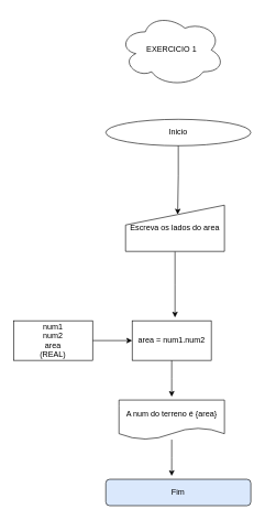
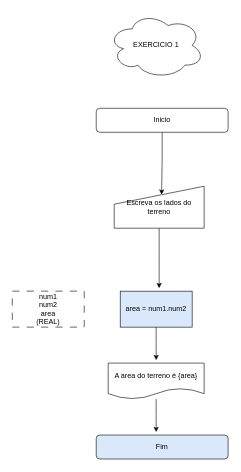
- <mxCell id="2" value="Inicio" style="ellipse;whiteSpace=wrap;html=1;" vertex="1" parent="1"><mxGeometry x="160" y="180" width="220" height="40" as="geometry" /></mxCell>
+ <mxCell id="2" value="Inicio" style="rounded=1;whiteSpace=wrap;html=1;" vertex="1" parent="1"><mxGeometry x="160" y="180" width="220" height="40" as="geometry" /></mxCell>
- <mxCell id="9" value="Escreva os lados do area" style="shape=manualInput;whiteSpace=wrap;html=1;" vertex="1" parent="1"><mxGeometry x="190" y="310" width="150" height="70" as="geometry" /></mxCell>
+ <mxCell id="9" value="Escreva os lados do terreno" style="shape=manualInput;whiteSpace=wrap;html=1;" vertex="1" parent="1"><mxGeometry x="190" y="310" width="150" height="70" as="geometry" /></mxCell>
- <mxCell id="11" value="num1 &lt;br&gt;num2&lt;div&gt;area&lt;br&gt;(REAL)&lt;br&gt;&lt;/div&gt;" style="rounded=0;whiteSpace=wrap;html=1;dashed=0;dashPattern=12 12;" vertex="1" parent="1"><mxGeometry x="20" y="485" width="120" height="60" as="geometry" /></mxCell>
+ <mxCell id="11" value="num1 &lt;br&gt;num2&lt;div&gt;area&lt;br&gt;(REAL)&lt;br&gt;&lt;/div&gt;" style="rounded=0;whiteSpace=wrap;html=1;dashed=1;dashPattern=12 12;" vertex="1" parent="1"><mxGeometry x="20" y="485" width="120" height="60" as="geometry" /></mxCell>
- <mxCell id="10" style="edgeStyle=orthogonalEdgeStyle;rounded=0;orthogonalLoop=1;jettySize=auto;html=1;entryX=0;entryY=0.5;entryDx=0;entryDy=0;" edge="1" parent="1" source="11" target="5"><mxGeometry relative="1" as="geometry" /></mxCell>
- <mxCell id="5" value="area = num1.num2" style="rounded=0;whiteSpace=wrap;html=1;" vertex="1" parent="1"><mxGeometry x="200" y="485" width="120" height="60" as="geometry" /></mxCell>
+ <mxCell id="5" value="area = num1.num2" style="rounded=0;whiteSpace=wrap;html=1;fillColor=#dae8fc;" vertex="1" parent="1"><mxGeometry x="200" y="485" width="120" height="60" as="geometry" /></mxCell>
- <mxCell id="7" value="A num do terreno é {area}" style="shape=document;whiteSpace=wrap;html=1;boundedLbl=1;" vertex="1" parent="1"><mxGeometry x="180" y="605" width="160" height="60" as="geometry" /></mxCell>
+ <mxCell id="7" value="A area do terreno é {area}" style="shape=document;whiteSpace=wrap;html=1;boundedLbl=1;" vertex="1" parent="1"><mxGeometry x="180" y="605" width="160" height="60" as="geometry" /></mxCell>
